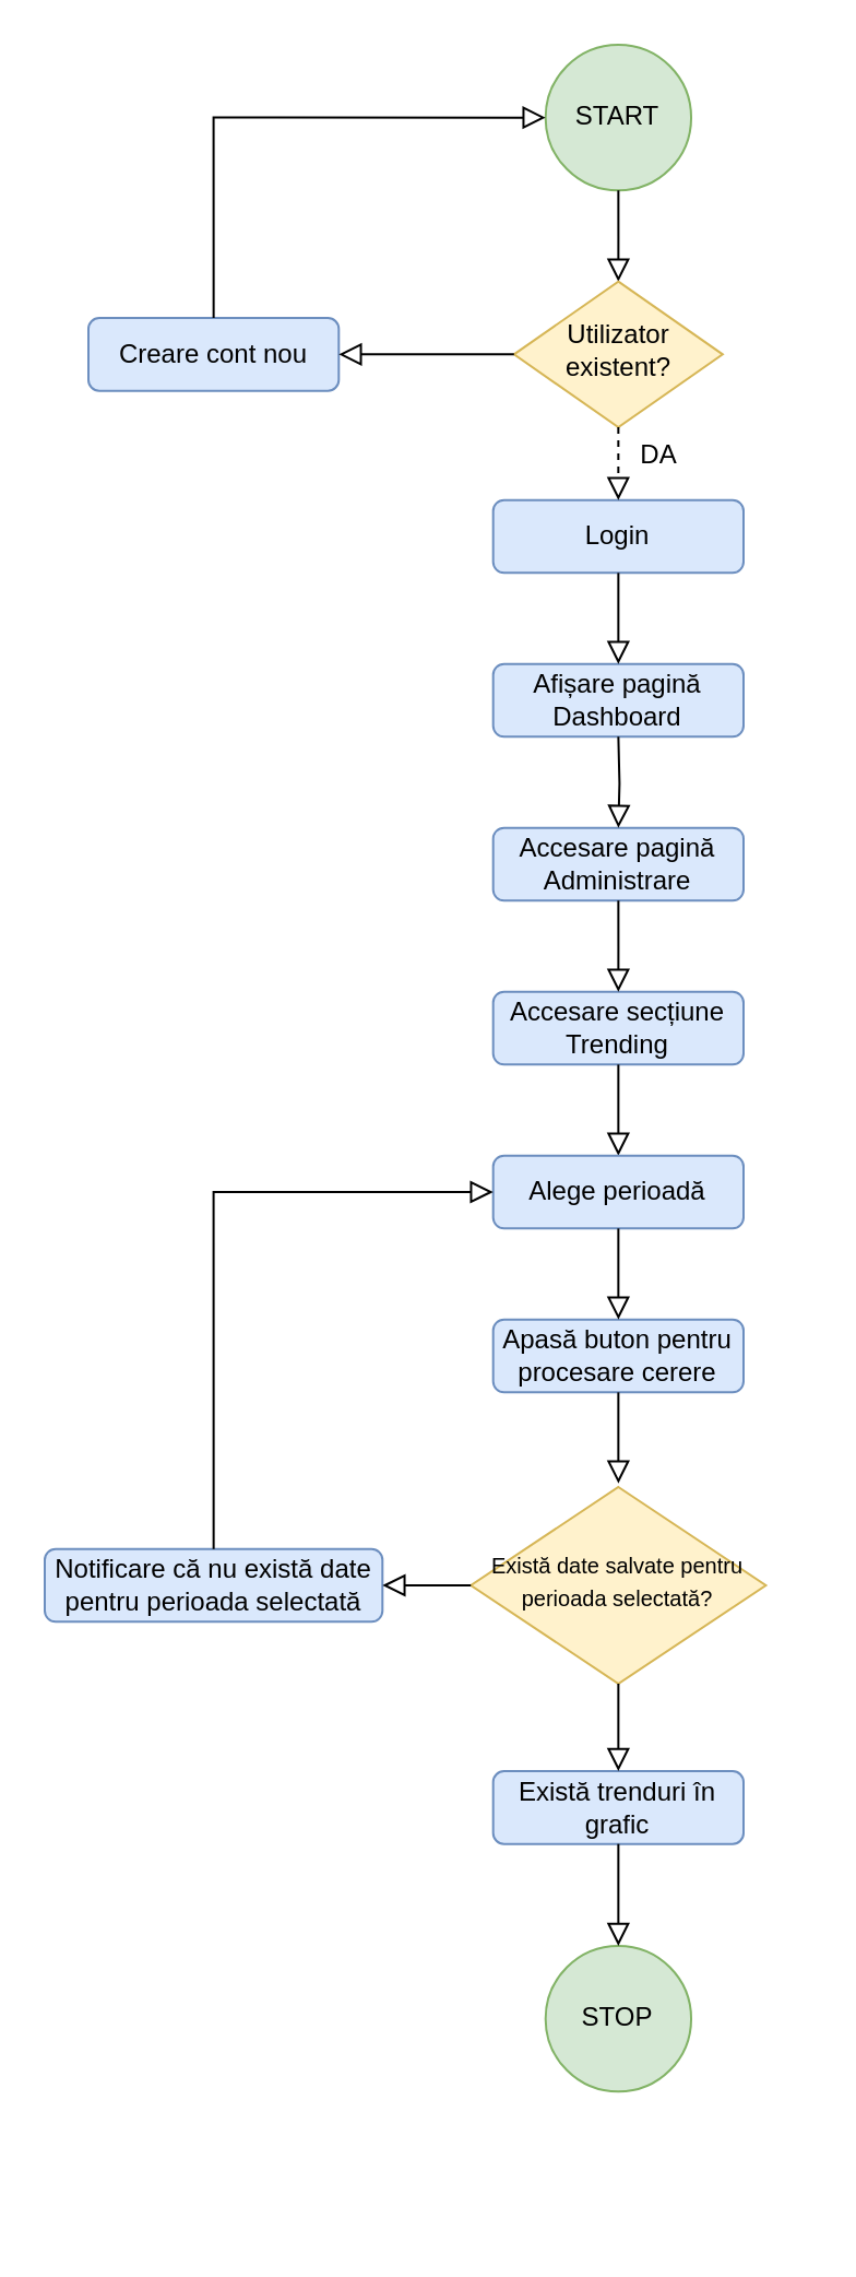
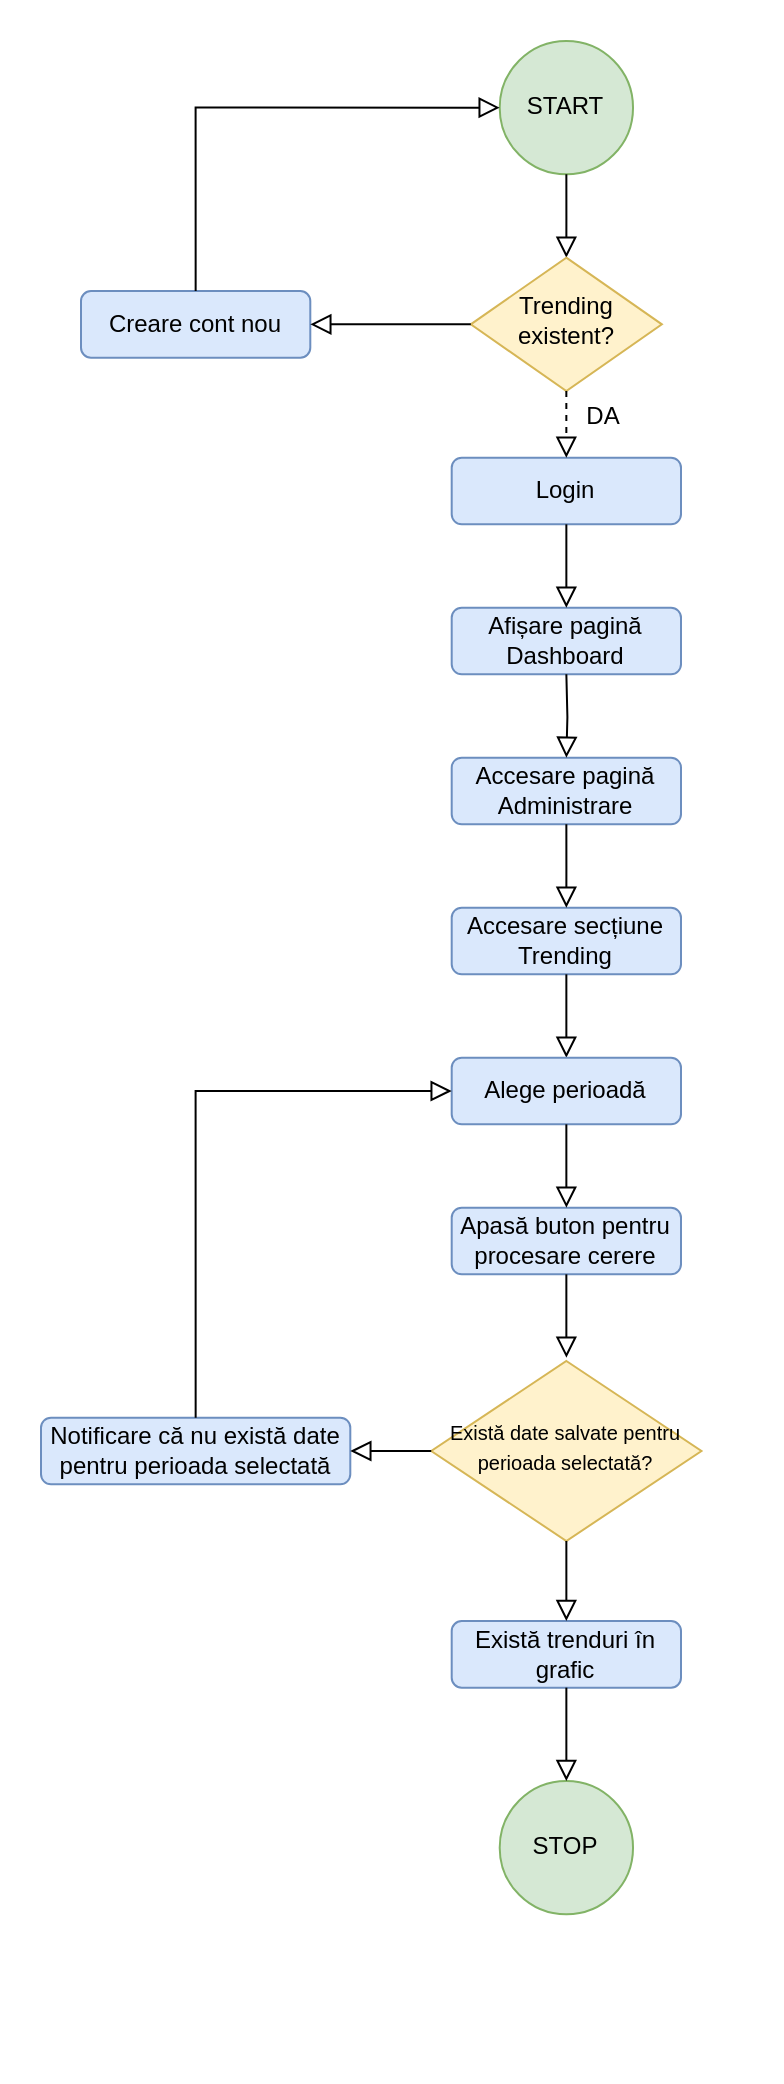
- <mxCell id="8" value="Utilizator existent?" style="rhombus;whiteSpace=wrap;html=1;shadow=0;fontFamily=Helvetica;fontSize=12;align=center;strokeWidth=1;spacing=6;spacingTop=-4;fillColor=#fff2cc;strokeColor=#d6b656;" vertex="1" parent="2"><mxGeometry x="194.904" y="108.333" width="95.541" height="66.667" as="geometry" /></mxCell>
+ <mxCell id="8" value="Trending existent?" style="rhombus;whiteSpace=wrap;html=1;shadow=0;fontFamily=Helvetica;fontSize=12;align=center;strokeWidth=1;spacing=6;spacingTop=-4;fillColor=#fff2cc;strokeColor=#d6b656;" vertex="1" parent="2"><mxGeometry x="194.904" y="108.333" width="95.541" height="66.667" as="geometry" /></mxCell>
